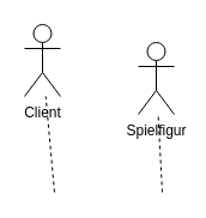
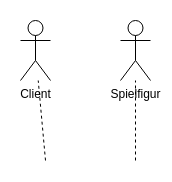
- <mxCell id="2" value="Spielfigur" style="shape=umlActor;verticalLabelPosition=bottom;verticalAlign=top;html=1;outlineConnect=0;" vertex="1" parent="1"><mxGeometry x="115" y="35" width="30" height="60" as="geometry" /></mxCell>
+ <mxCell id="2" value="Spielfigur" style="shape=umlActor;verticalLabelPosition=bottom;verticalAlign=top;html=1;outlineConnect=0;" vertex="1" parent="1"><mxGeometry x="120" y="20" width="30" height="60" as="geometry" /></mxCell>
